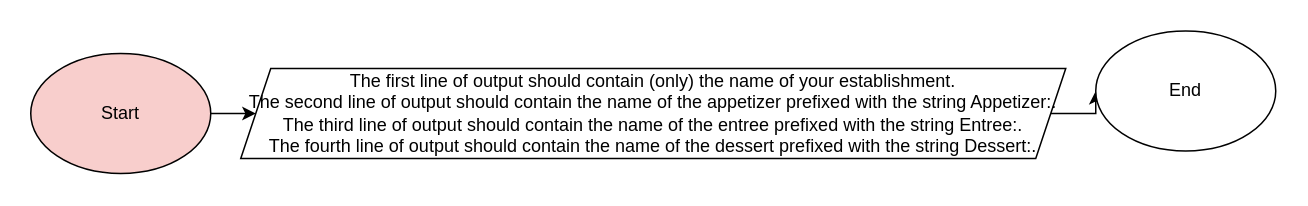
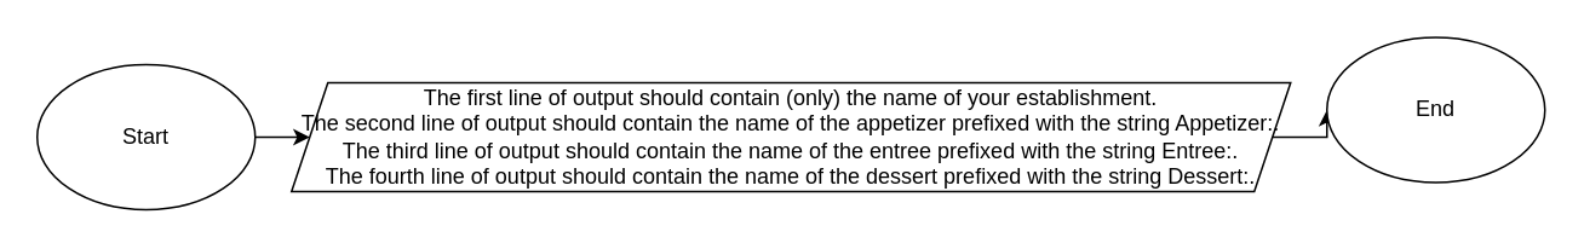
- <mxCell id="3" value="Start" style="ellipse;whiteSpace=wrap;html=1;fillColor=#f8cecc;" vertex="1" parent="1"><mxGeometry width="120" height="80" as="geometry" x="20" y="35" /></mxCell>
+ <mxCell id="3" value="Start" style="ellipse;whiteSpace=wrap;html=1;" vertex="1" parent="1"><mxGeometry width="120" height="80" as="geometry" x="20" y="35" /></mxCell>
